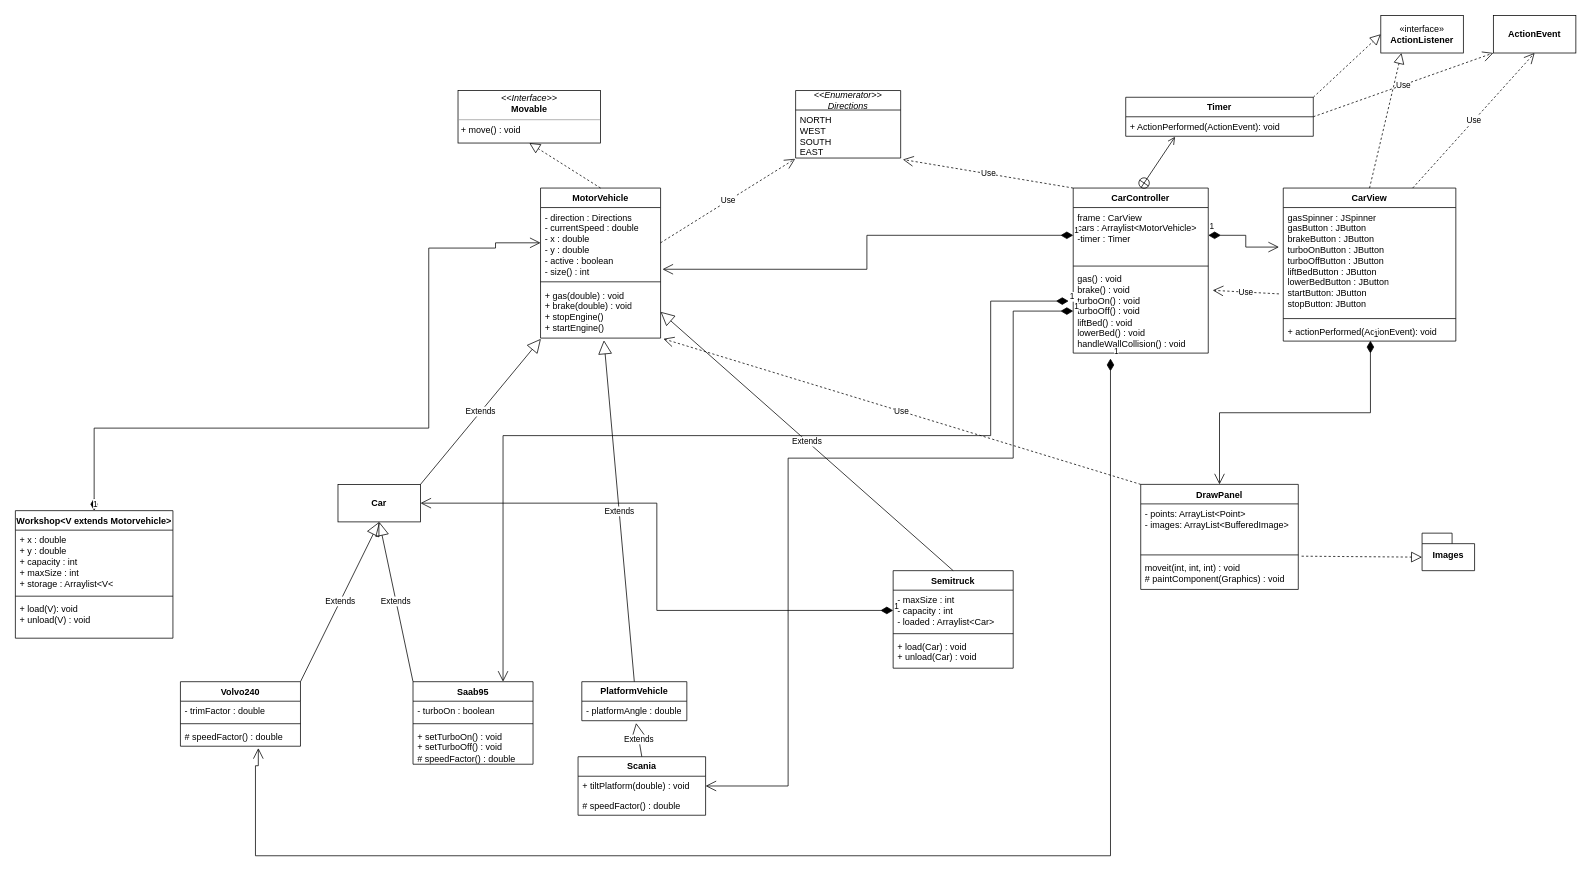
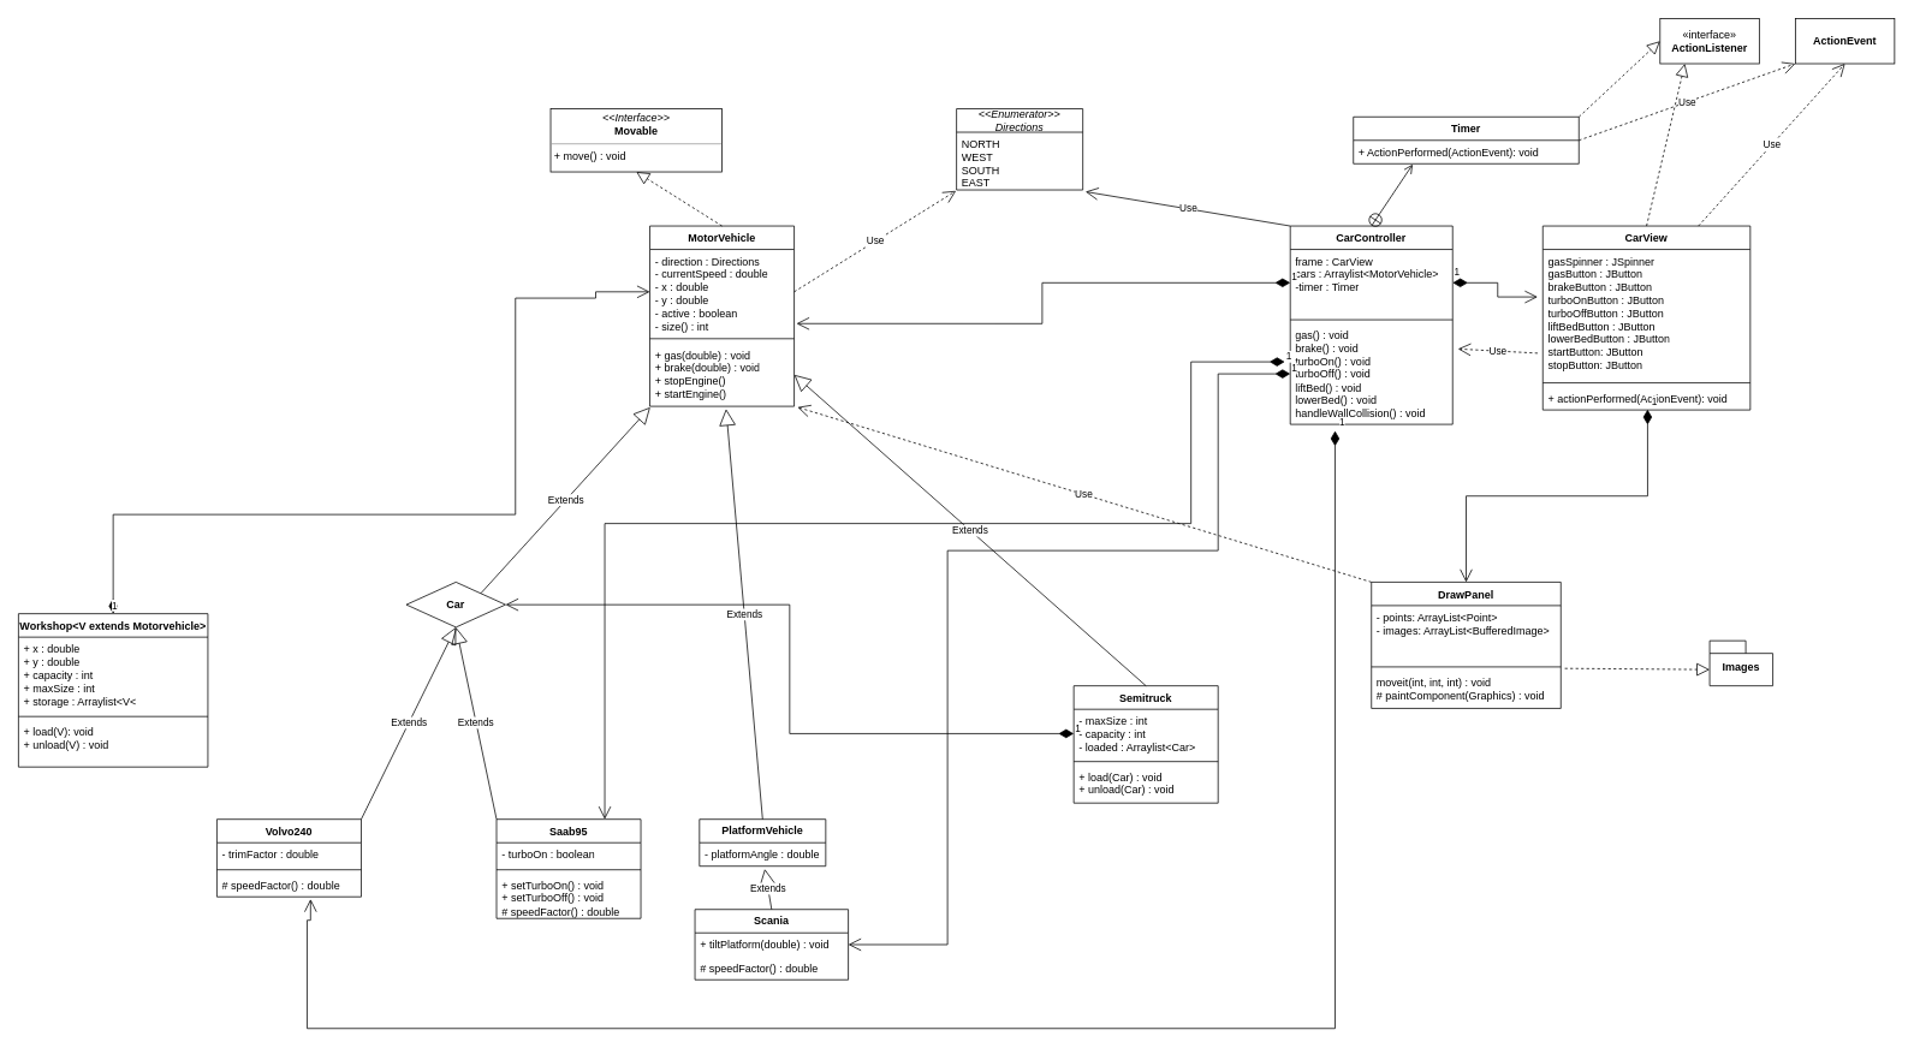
- <mxCell id="62" value="Use" style="endArrow=open;endSize=12;dashed=1;html=1;rounded=0;exitX=0;exitY=0;exitDx=0;exitDy=0;entryX=1.021;entryY=1.031;entryDx=0;entryDy=0;entryPerimeter=0;strokeColor=#000000;" parent="1" source="41" target="9" edge="1"><mxGeometry width="160" relative="1" as="geometry"><mxPoint x="1070" y="280" as="sourcePoint" /><mxPoint x="1230" y="280" as="targetPoint" /></mxGeometry></mxCell>
+ <mxCell id="62" value="Use" style="endArrow=open;endSize=12;dashed=0;html=1;rounded=0;exitX=0;exitY=0;exitDx=0;exitDy=0;entryX=1.021;entryY=1.031;entryDx=0;entryDy=0;entryPerimeter=0;strokeColor=#000000;" parent="1" source="41" target="9" edge="1"><mxGeometry width="160" relative="1" as="geometry"><mxPoint x="1070" y="280" as="sourcePoint" /><mxPoint x="1230" y="280" as="targetPoint" /></mxGeometry></mxCell>
- <mxCell id="11" value="&lt;b&gt;Car&lt;/b&gt;" style="html=1;whiteSpace=wrap;" parent="1" vertex="1"><mxGeometry x="450" y="645" width="110" height="50" as="geometry" /></mxCell>
+ <mxCell id="11" value="&lt;b&gt;Car&lt;/b&gt;" style="rhombus;html=1;whiteSpace=wrap;" parent="1" vertex="1"><mxGeometry x="450" y="645" width="110" height="50" as="geometry" /></mxCell>
